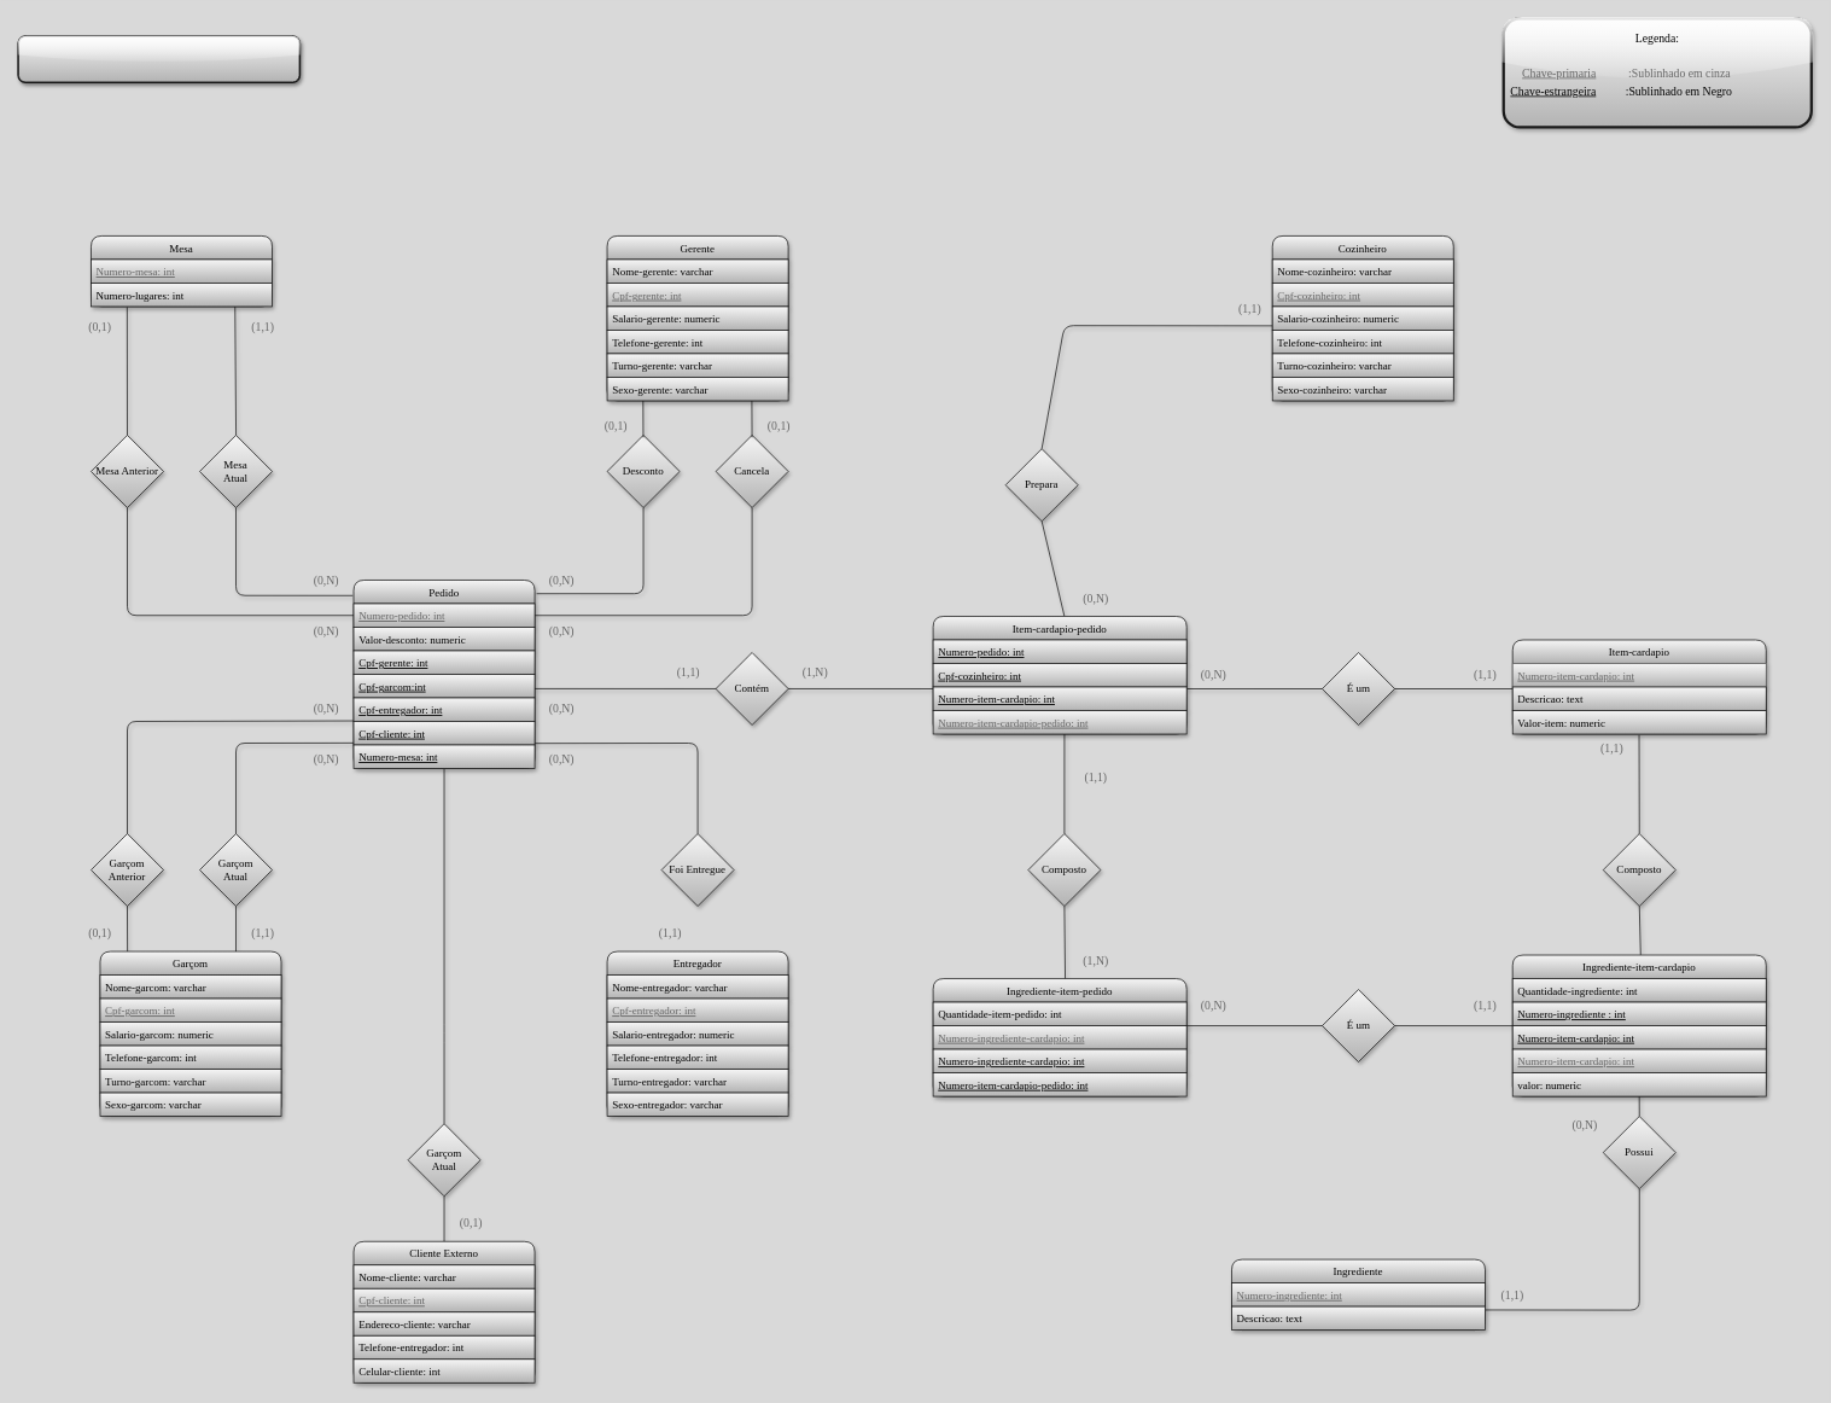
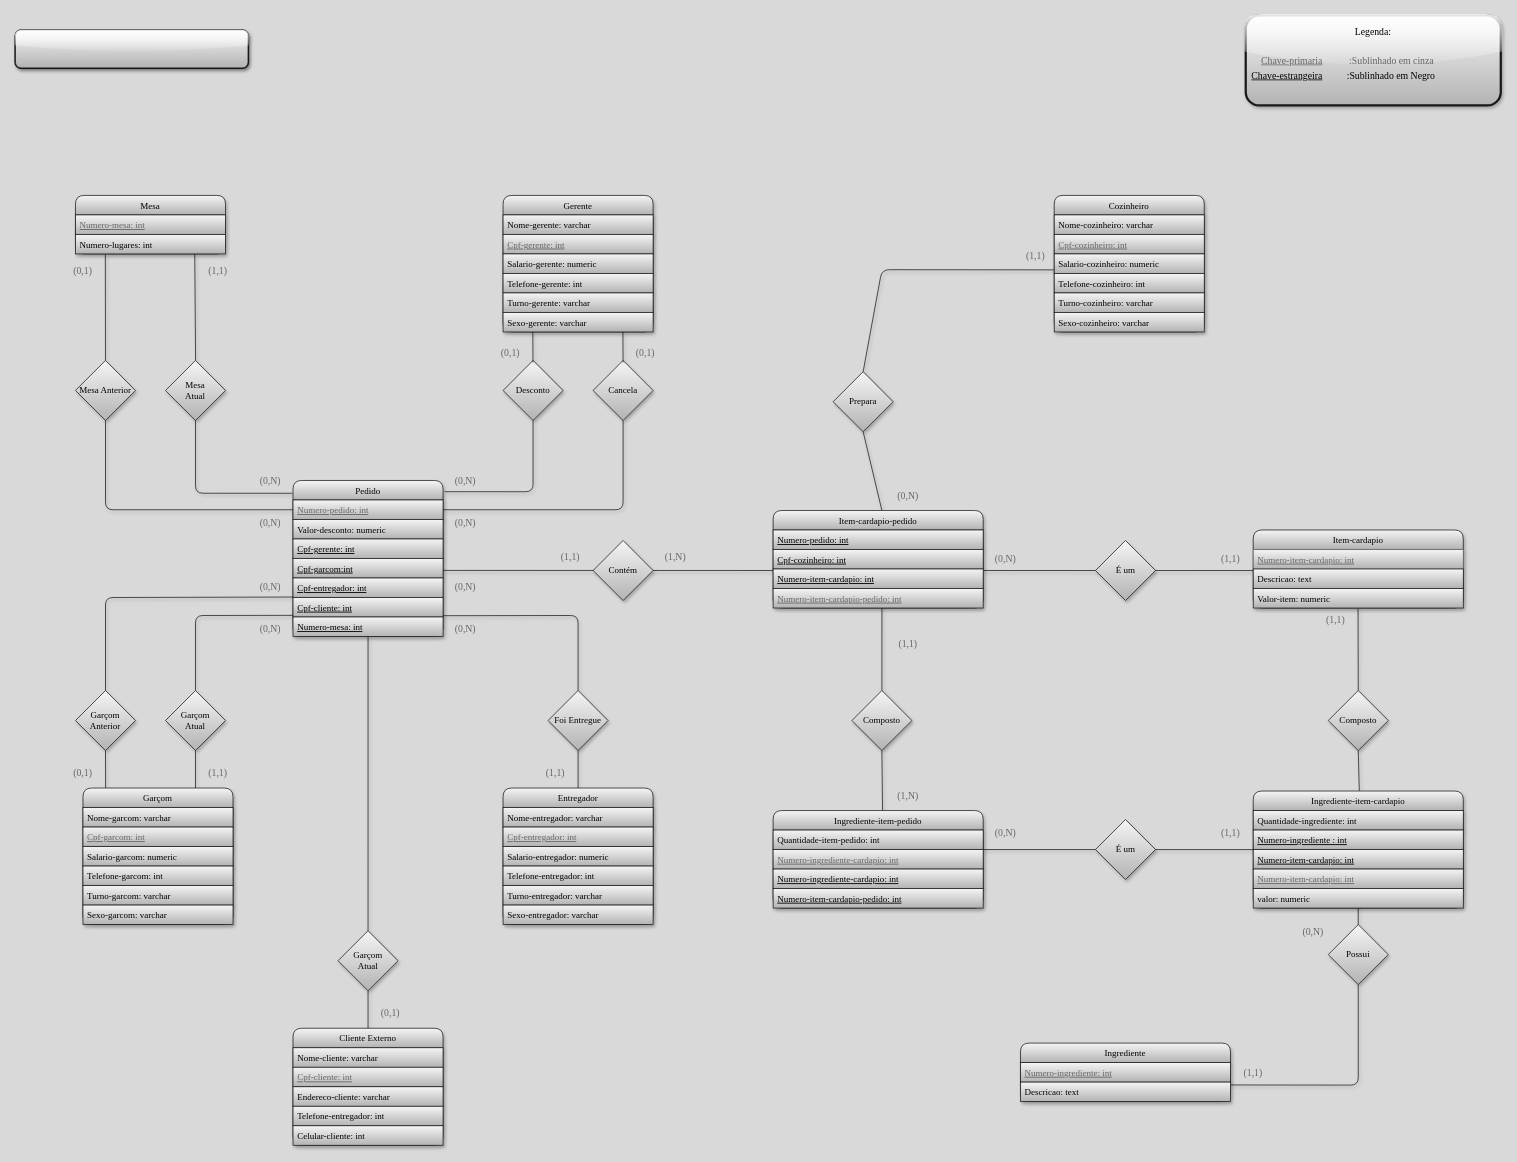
+ <mxCell id="26" value="" style="endArrow=none;html=1;fontColor=#000000;entryX=0.5;entryY=1;entryDx=0;entryDy=0;exitX=0.5;exitY=0;exitDx=0;exitDy=0;gradientColor=#b3b3b3;fillColor=#f5f5f5;strokeColor=#1A1A1A;shadow=1;fontStyle=0;fontFamily=Ubuntu;" parent="1" source="82" target="24" edge="1"><mxGeometry width="50" height="50" relative="1" as="geometry"><mxPoint x="670" y="1010" as="sourcePoint" /><mxPoint x="720" y="960" as="targetPoint" /></mxGeometry></mxCell>
